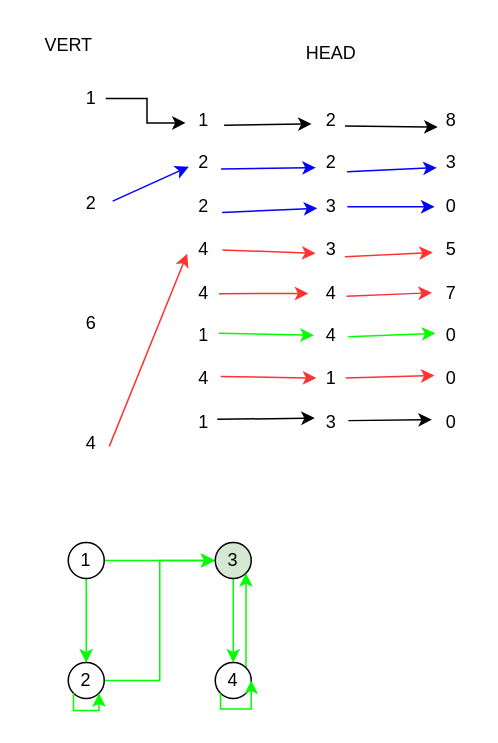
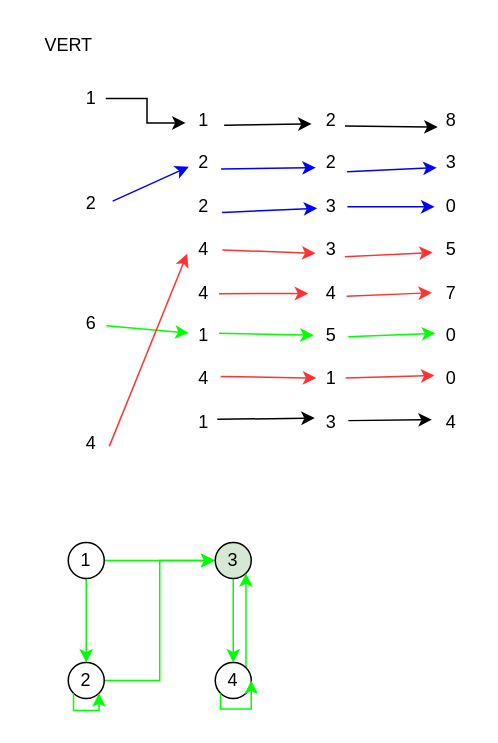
- <mxCell id="3" value="HEAD" style="text;html=1;align=center;verticalAlign=middle;resizable=0;points=[];;autosize=1;" vertex="1" parent="1"><mxGeometry x="195" y="25" width="50" height="20" as="geometry" /></mxCell>
- <mxCell id="10" value="2&lt;br&gt;&lt;br&gt;2&lt;br&gt;&lt;br&gt;3&lt;br&gt;&lt;br&gt;3&lt;br&gt;&lt;br&gt;4&lt;br&gt;&lt;br&gt;4&lt;br&gt;&lt;br&gt;1&lt;br&gt;&lt;br&gt;3" style="text;html=1;align=center;verticalAlign=middle;resizable=0;points=[];;autosize=1;" vertex="1" parent="1"><mxGeometry x="210" y="75" width="20" height="210" as="geometry" /></mxCell>
+ <mxCell id="10" value="2&lt;br&gt;&lt;br&gt;2&lt;br&gt;&lt;br&gt;3&lt;br&gt;&lt;br&gt;3&lt;br&gt;&lt;br&gt;4&lt;br&gt;&lt;br&gt;5&lt;br&gt;&lt;br&gt;1&lt;br&gt;&lt;br&gt;3" style="text;html=1;align=center;verticalAlign=middle;resizable=0;points=[];;autosize=1;" vertex="1" parent="1"><mxGeometry x="210" y="75" width="20" height="210" as="geometry" /></mxCell>
- <mxCell id="11" value="8&lt;br&gt;&lt;br&gt;3&lt;br&gt;&lt;br&gt;0&lt;br&gt;&lt;br&gt;5&lt;br&gt;&lt;br&gt;7&lt;br&gt;&lt;br&gt;0&lt;br&gt;&lt;br&gt;0&lt;br&gt;&lt;br&gt;0" style="text;html=1;align=center;verticalAlign=middle;resizable=0;points=[];;autosize=1;" vertex="1" parent="1"><mxGeometry x="290" y="75" width="20" height="210" as="geometry" /></mxCell>
+ <mxCell id="11" value="8&lt;br&gt;&lt;br&gt;3&lt;br&gt;&lt;br&gt;0&lt;br&gt;&lt;br&gt;5&lt;br&gt;&lt;br&gt;7&lt;br&gt;&lt;br&gt;0&lt;br&gt;&lt;br&gt;0&lt;br&gt;&lt;br&gt;4" style="text;html=1;align=center;verticalAlign=middle;resizable=0;points=[];;autosize=1;" vertex="1" parent="1"><mxGeometry x="290" y="75" width="20" height="210" as="geometry" /></mxCell>
+ <mxCell id="16" value="" style="endArrow=classic;html=1;exitX=1.02;exitY=0.577;exitDx=0;exitDy=0;exitPerimeter=0;entryX=0.015;entryY=0.697;entryDx=0;entryDy=0;entryPerimeter=0;strokeColor=#00FF00;" edge="1" parent="1" source="7" target="9"><mxGeometry width="50" height="50" relative="1" as="geometry"><mxPoint x="105" y="275" as="sourcePoint" /><mxPoint x="155" y="225" as="targetPoint" /></mxGeometry></mxCell>
